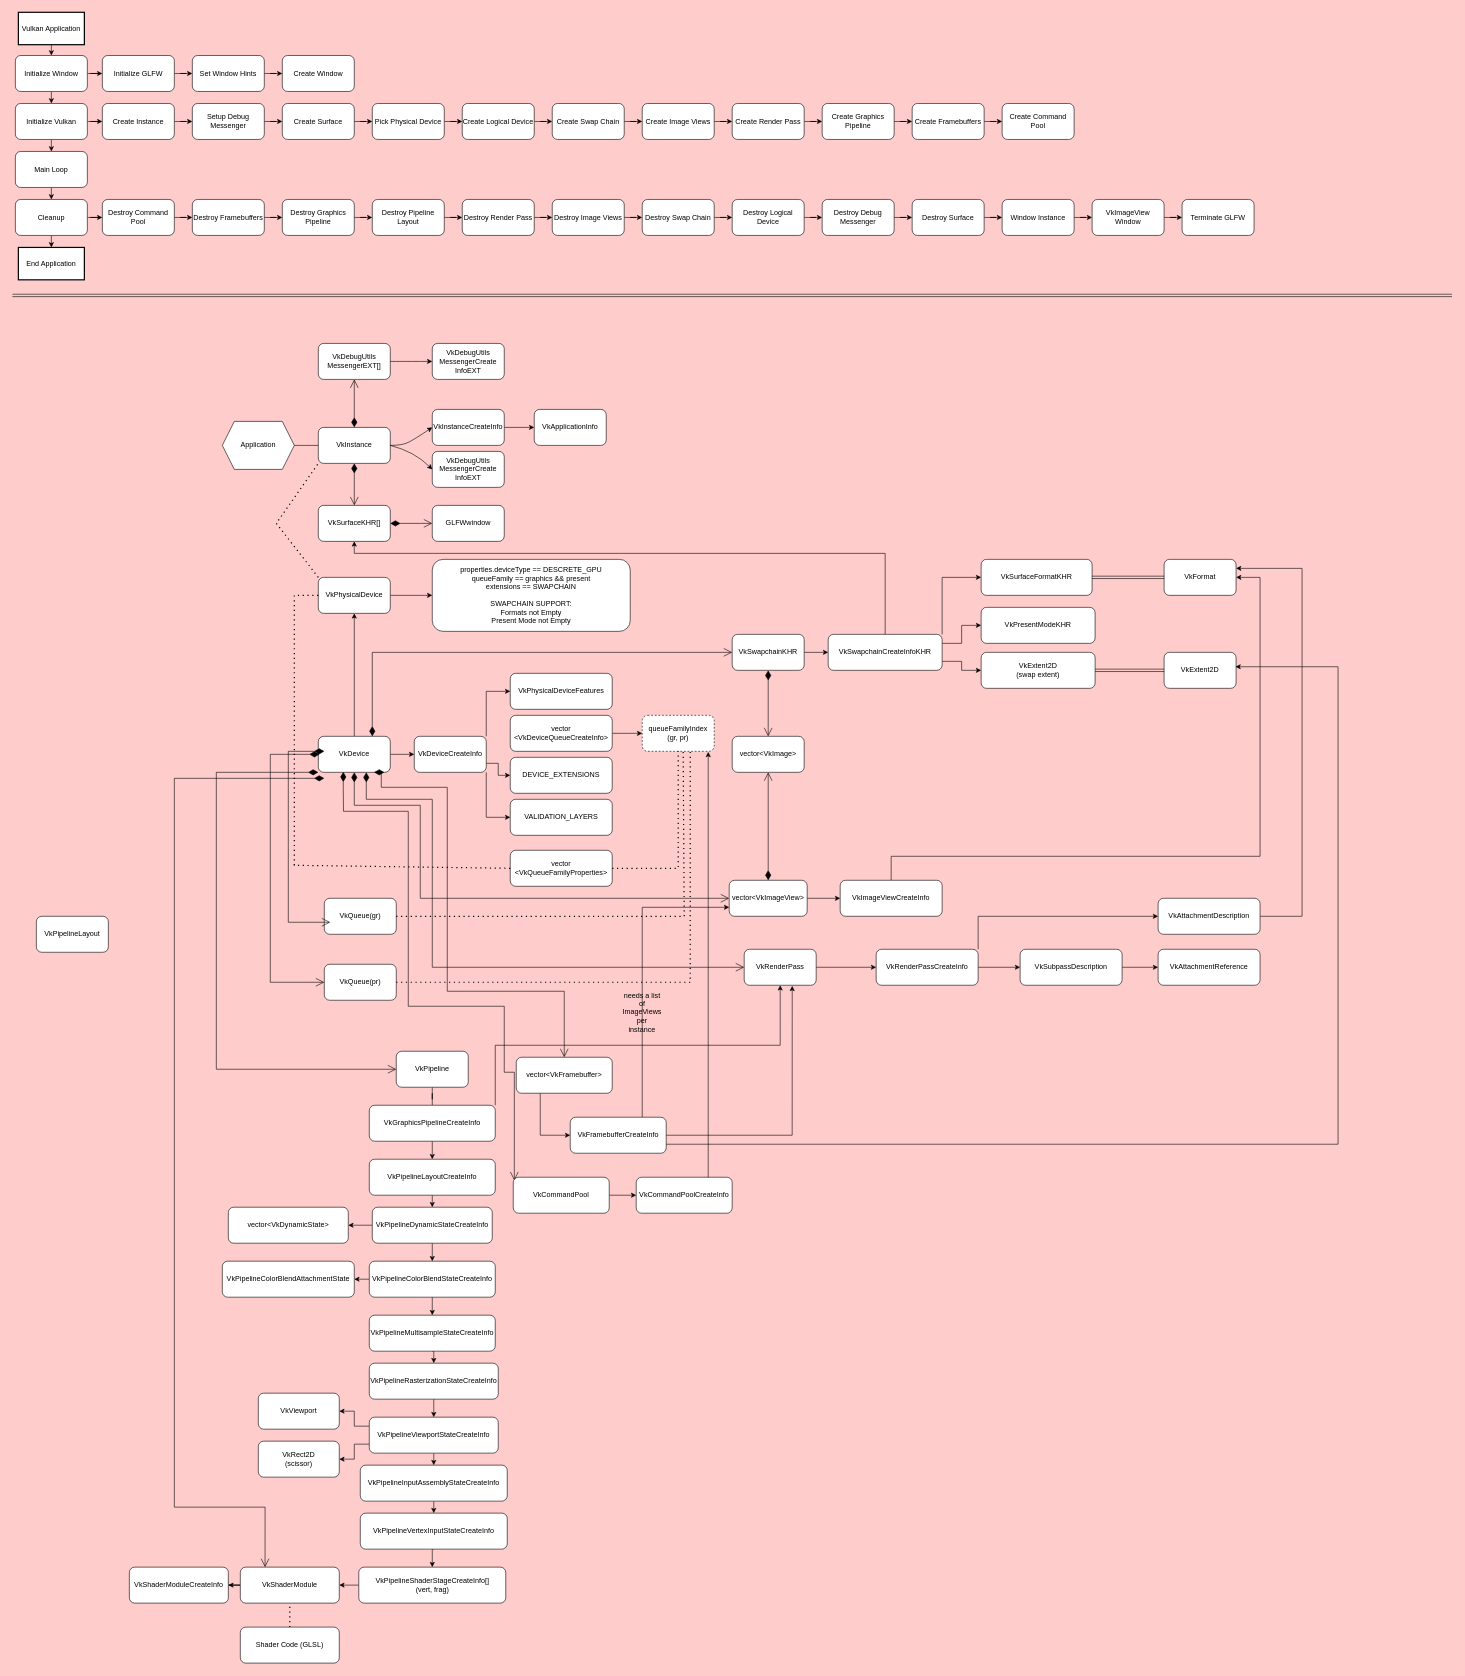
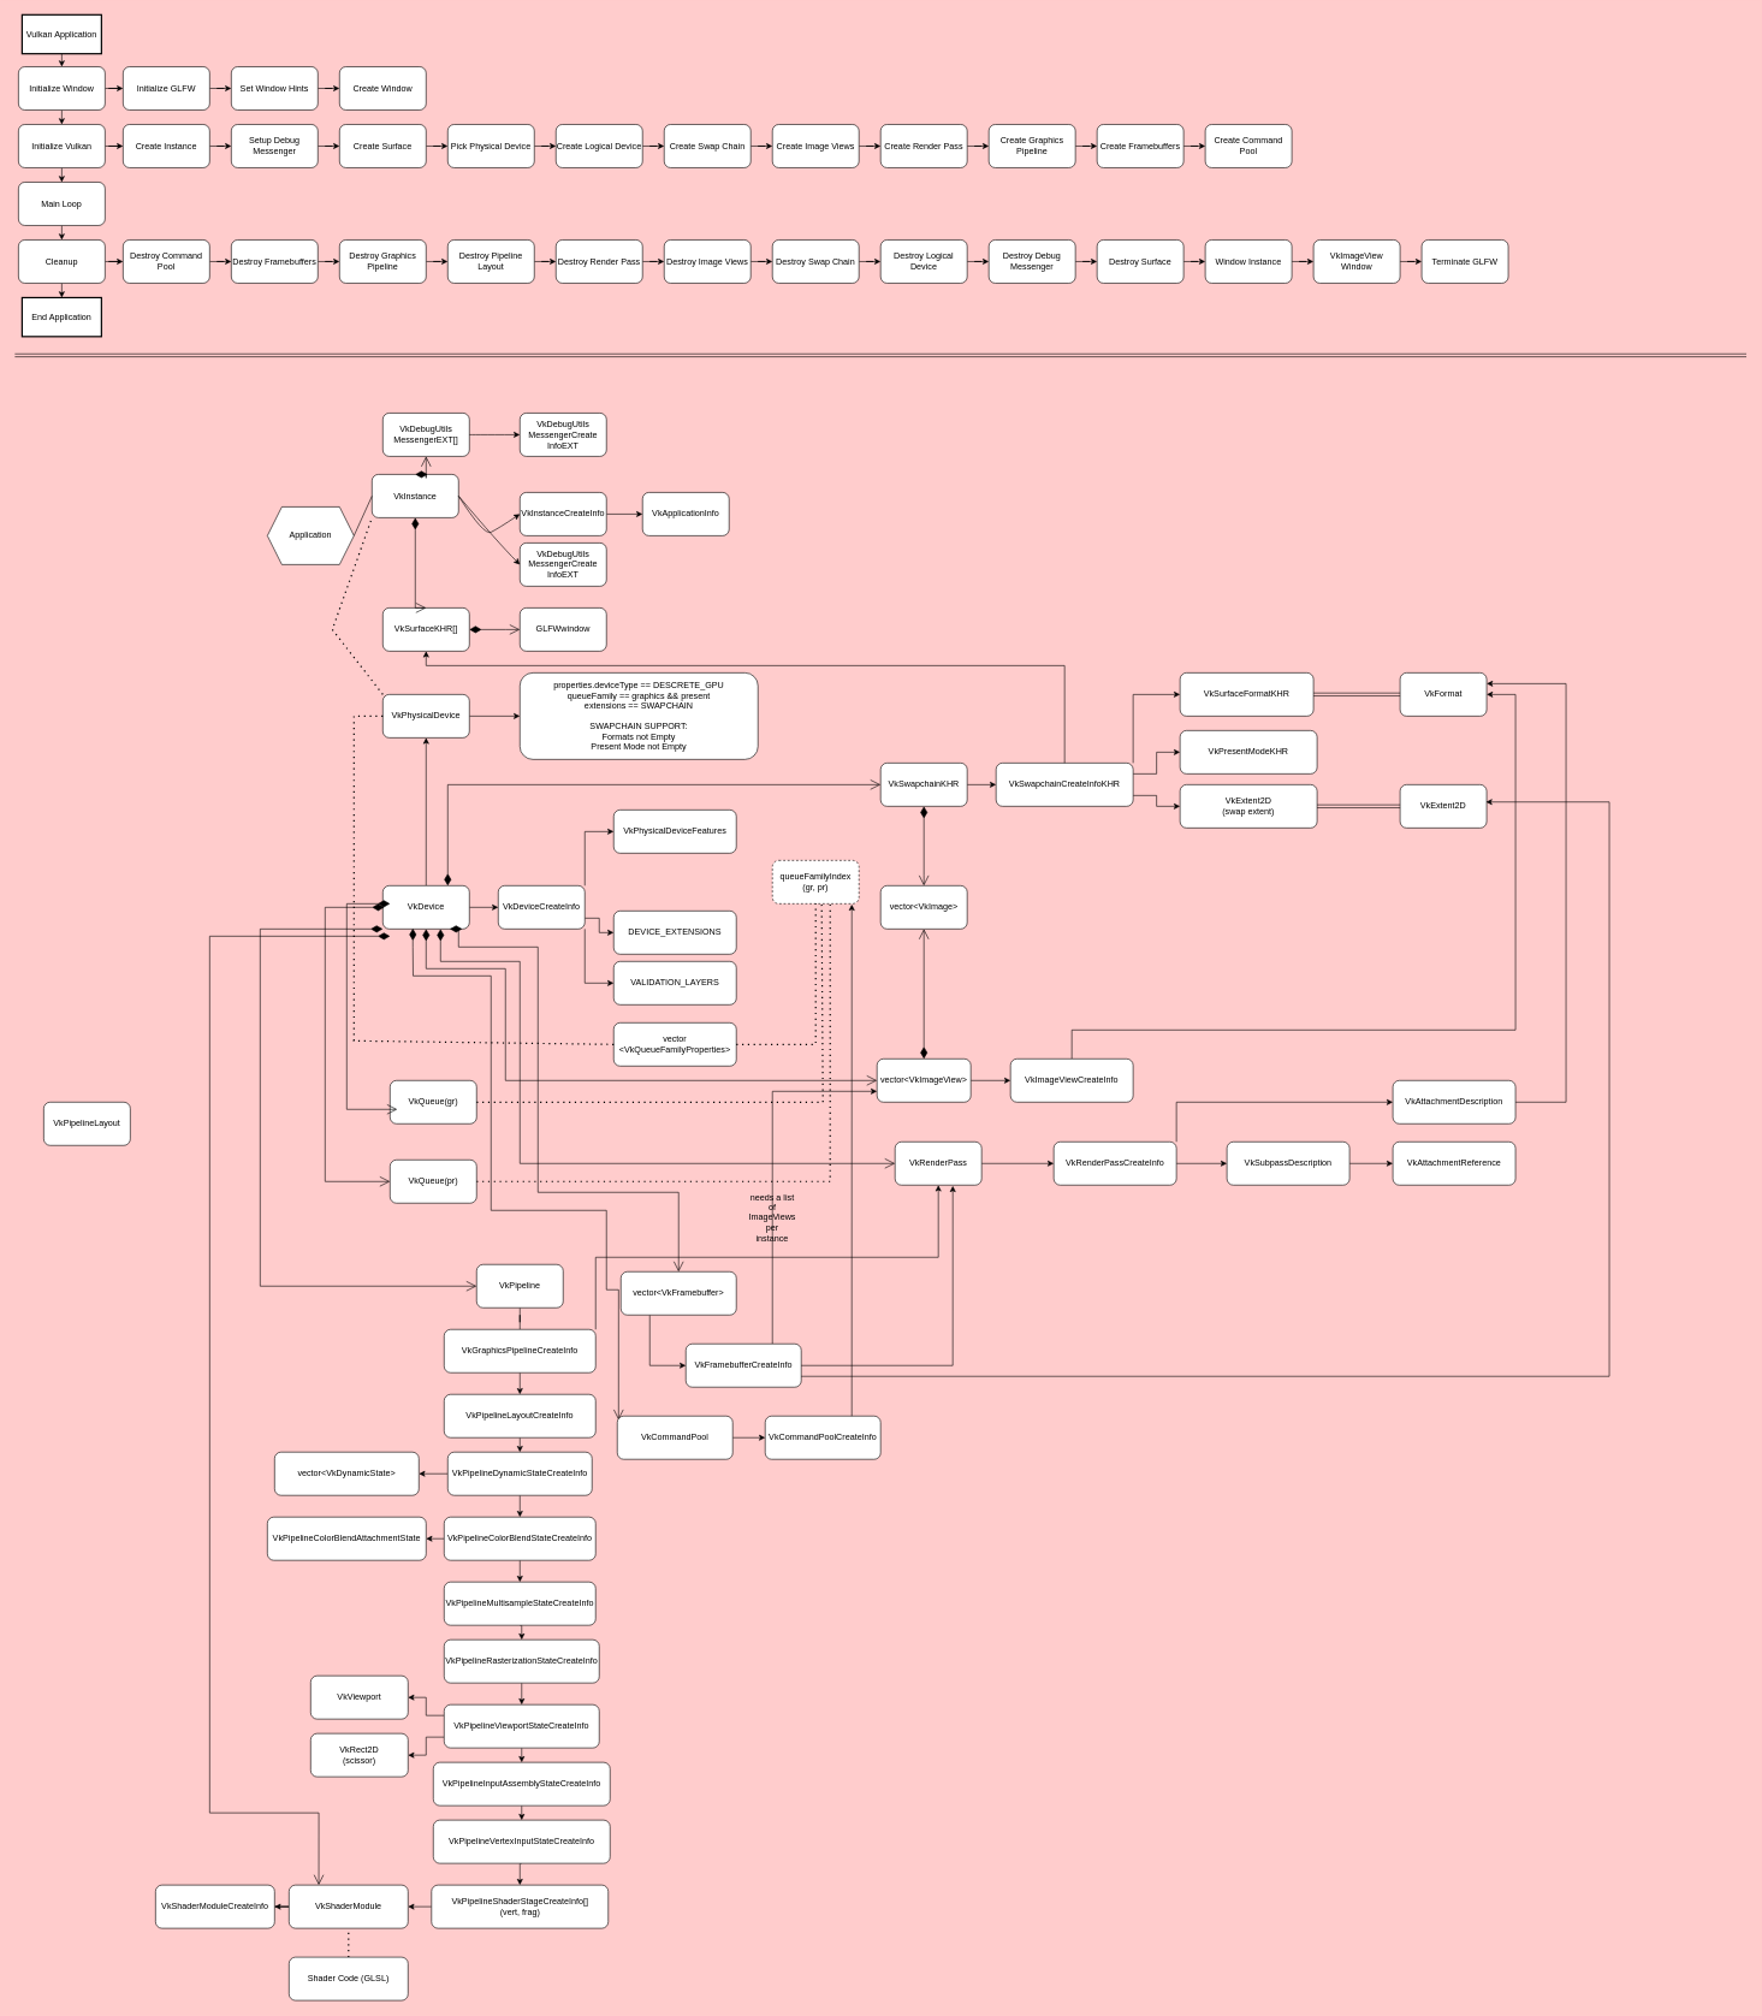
- <mxCell id="63" value="VkInstance" style="rounded=1;whiteSpace=wrap;html=1;" parent="1" vertex="1"><mxGeometry x="530" y="712" width="120" height="60" as="geometry" /></mxCell>
+ <mxCell id="63" value="VkInstance" style="rounded=1;whiteSpace=wrap;html=1;" parent="1" vertex="1"><mxGeometry x="515" y="657" width="120" height="60" as="geometry" /></mxCell>
- <mxCell id="104" value="vector&lt;div&gt;&amp;lt;VkDeviceQueueCreateInfo&amp;gt;&lt;/div&gt;" style="rounded=1;whiteSpace=wrap;html=1;" parent="1" vertex="1"><mxGeometry x="850" y="1192" width="170" height="60" as="geometry" /></mxCell>
- <mxCell id="103" style="edgeStyle=orthogonalEdgeStyle;rounded=0;orthogonalLoop=1;jettySize=auto;html=1;exitX=1;exitY=0.5;exitDx=0;exitDy=0;entryX=0;entryY=0.5;entryDx=0;entryDy=0;" parent="1" source="104" target="109" edge="1"><mxGeometry relative="1" as="geometry" /></mxCell>
